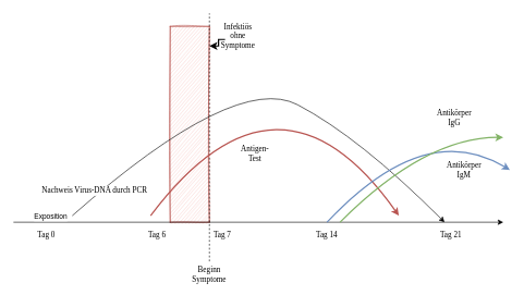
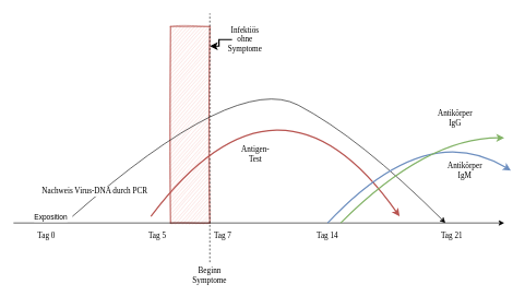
- <mxCell id="19" value="Infektiös ohne Symptome" style="text;html=1;strokeColor=none;fillColor=none;align=center;verticalAlign=middle;whiteSpace=wrap;rounded=0;shadow=0;glass=0;sketch=1;fontFamily=Linux Libertine;fontSize=12;" vertex="1" parent="1"><mxGeometry x="344" y="45" width="40" height="20" as="geometry" /></mxCell>
+ <mxCell id="19" value="Infektiös ohne Symptome" style="text;html=1;strokeColor=none;fillColor=none;align=center;verticalAlign=middle;whiteSpace=wrap;rounded=0;shadow=0;glass=0;sketch=1;fontFamily=Linux Libertine;fontSize=12;" vertex="1" parent="1"><mxGeometry x="354" y="50" width="40" height="20" as="geometry" /></mxCell>
- <mxCell id="16" value="Tag 6" style="text;html=1;strokeColor=none;fillColor=none;align=center;verticalAlign=middle;whiteSpace=wrap;rounded=0;fontFamily=Linux Libertine;" vertex="1" parent="1"><mxGeometry x="220" y="350" width="40" height="20" as="geometry" /></mxCell>
+ <mxCell id="16" value="Tag 5" style="text;html=1;strokeColor=none;fillColor=none;align=center;verticalAlign=middle;whiteSpace=wrap;rounded=0;fontFamily=Linux Libertine;" vertex="1" parent="1"><mxGeometry x="220" y="350" width="40" height="20" as="geometry" /></mxCell>
